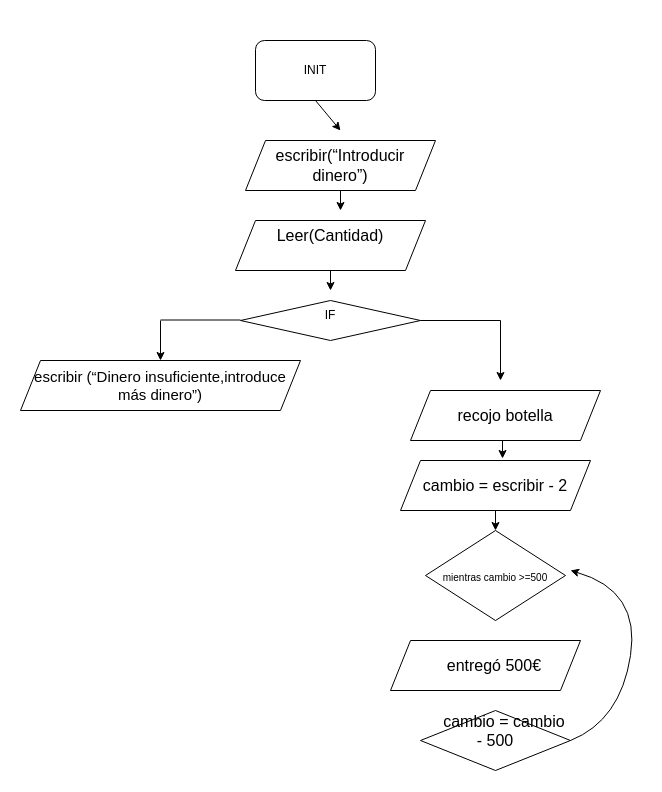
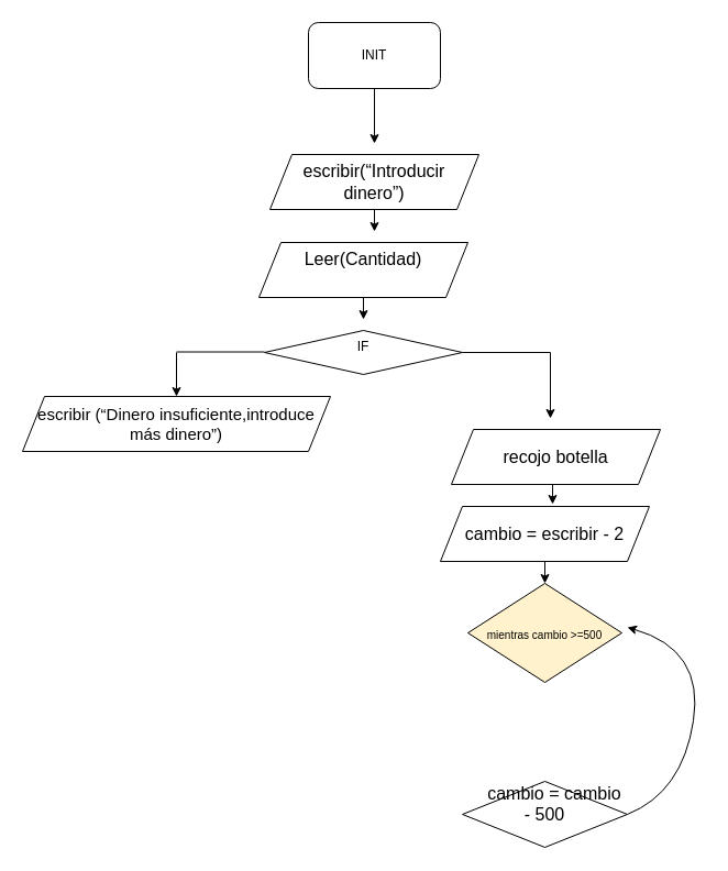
- <mxCell id="2" value="INIT" style="rounded=1;whiteSpace=wrap;html=1;" vertex="1" parent="1"><mxGeometry x="255" y="40" width="120" height="60" as="geometry" /></mxCell>
+ <mxCell id="2" value="INIT" style="rounded=1;whiteSpace=wrap;html=1;" vertex="1" parent="1"><mxGeometry x="280" y="20" width="120" height="60" as="geometry" /></mxCell>
- <mxCell id="19" value="&lt;span id=&quot;docs-internal-guid-ced4e683-7fff-a1e6-b21e-6e4cd2de92a2&quot;&gt;&lt;span style=&quot;font-family: Arial; background-color: transparent; font-variant-numeric: normal; font-variant-east-asian: normal; vertical-align: baseline;&quot;&gt;&lt;font style=&quot;font-size: 10px;&quot;&gt;mientras cambio &amp;gt;=500&lt;/font&gt;&lt;/span&gt;&lt;/span&gt;" style="rhombus;whiteSpace=wrap;html=1;fontSize=15;" vertex="1" parent="1"><mxGeometry x="425" y="530" width="140" height="90" as="geometry" /></mxCell>
+ <mxCell id="19" value="&lt;span id=&quot;docs-internal-guid-ced4e683-7fff-a1e6-b21e-6e4cd2de92a2&quot;&gt;&lt;span style=&quot;font-family: Arial; background-color: transparent; font-variant-numeric: normal; font-variant-east-asian: normal; vertical-align: baseline;&quot;&gt;&lt;font style=&quot;font-size: 10px;&quot;&gt;mientras cambio &amp;gt;=500&lt;/font&gt;&lt;/span&gt;&lt;/span&gt;" style="rhombus;whiteSpace=wrap;html=1;fontSize=15;fillColor=#fff2cc;" vertex="1" parent="1"><mxGeometry x="425" y="530" width="140" height="90" as="geometry" /></mxCell>
- <mxCell id="21" value="&lt;span id=&quot;docs-internal-guid-5eebd9eb-7fff-eb2d-ecb9-ad2aa851d37e&quot;&gt;&lt;span style=&quot;font-size: 12pt; font-family: Arial; background-color: transparent; font-variant-numeric: normal; font-variant-east-asian: normal; vertical-align: baseline;&quot;&gt;&amp;nbsp;&amp;nbsp;&amp;nbsp;&amp;nbsp;entregó 500€&lt;/span&gt;&lt;/span&gt;" style="shape=parallelogram;perimeter=parallelogramPerimeter;whiteSpace=wrap;html=1;fixedSize=1;" vertex="1" parent="1"><mxGeometry x="390" y="640" width="190" height="50" as="geometry" /></mxCell>
